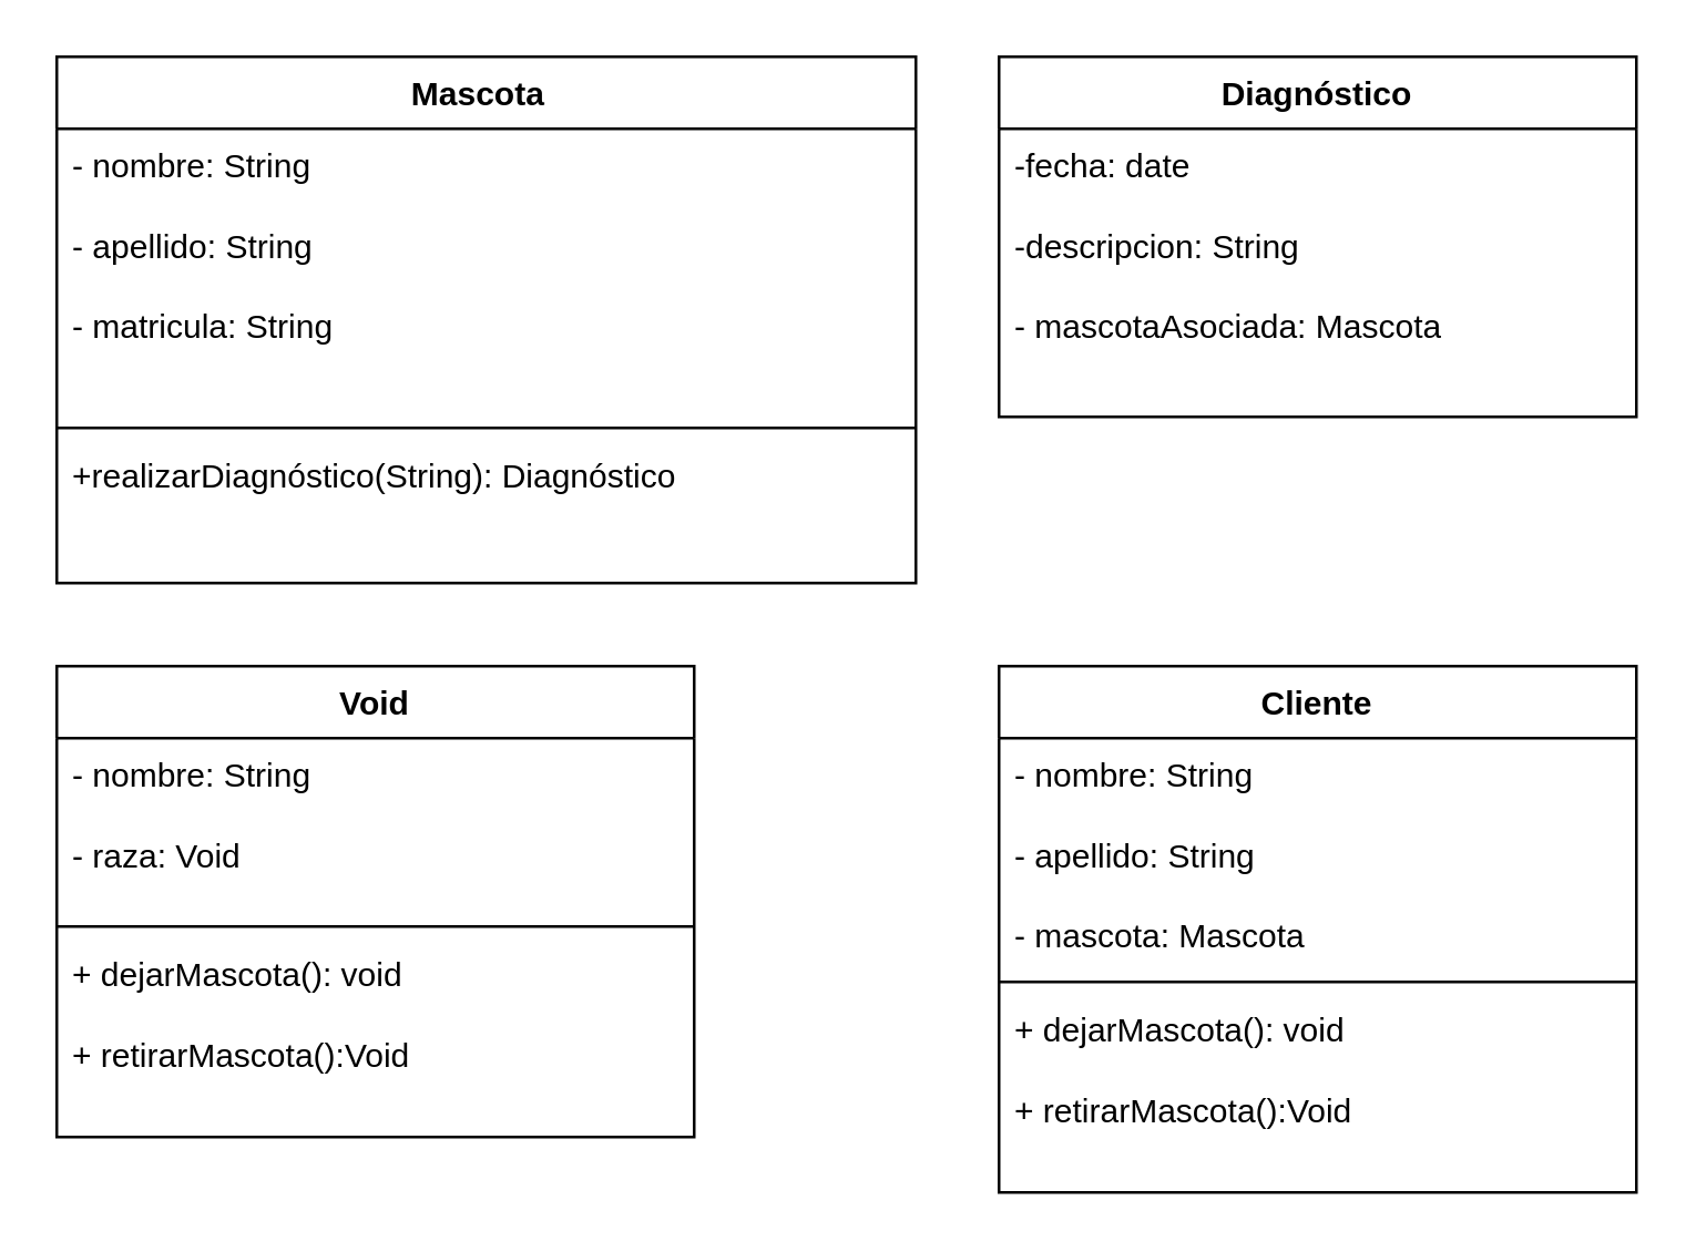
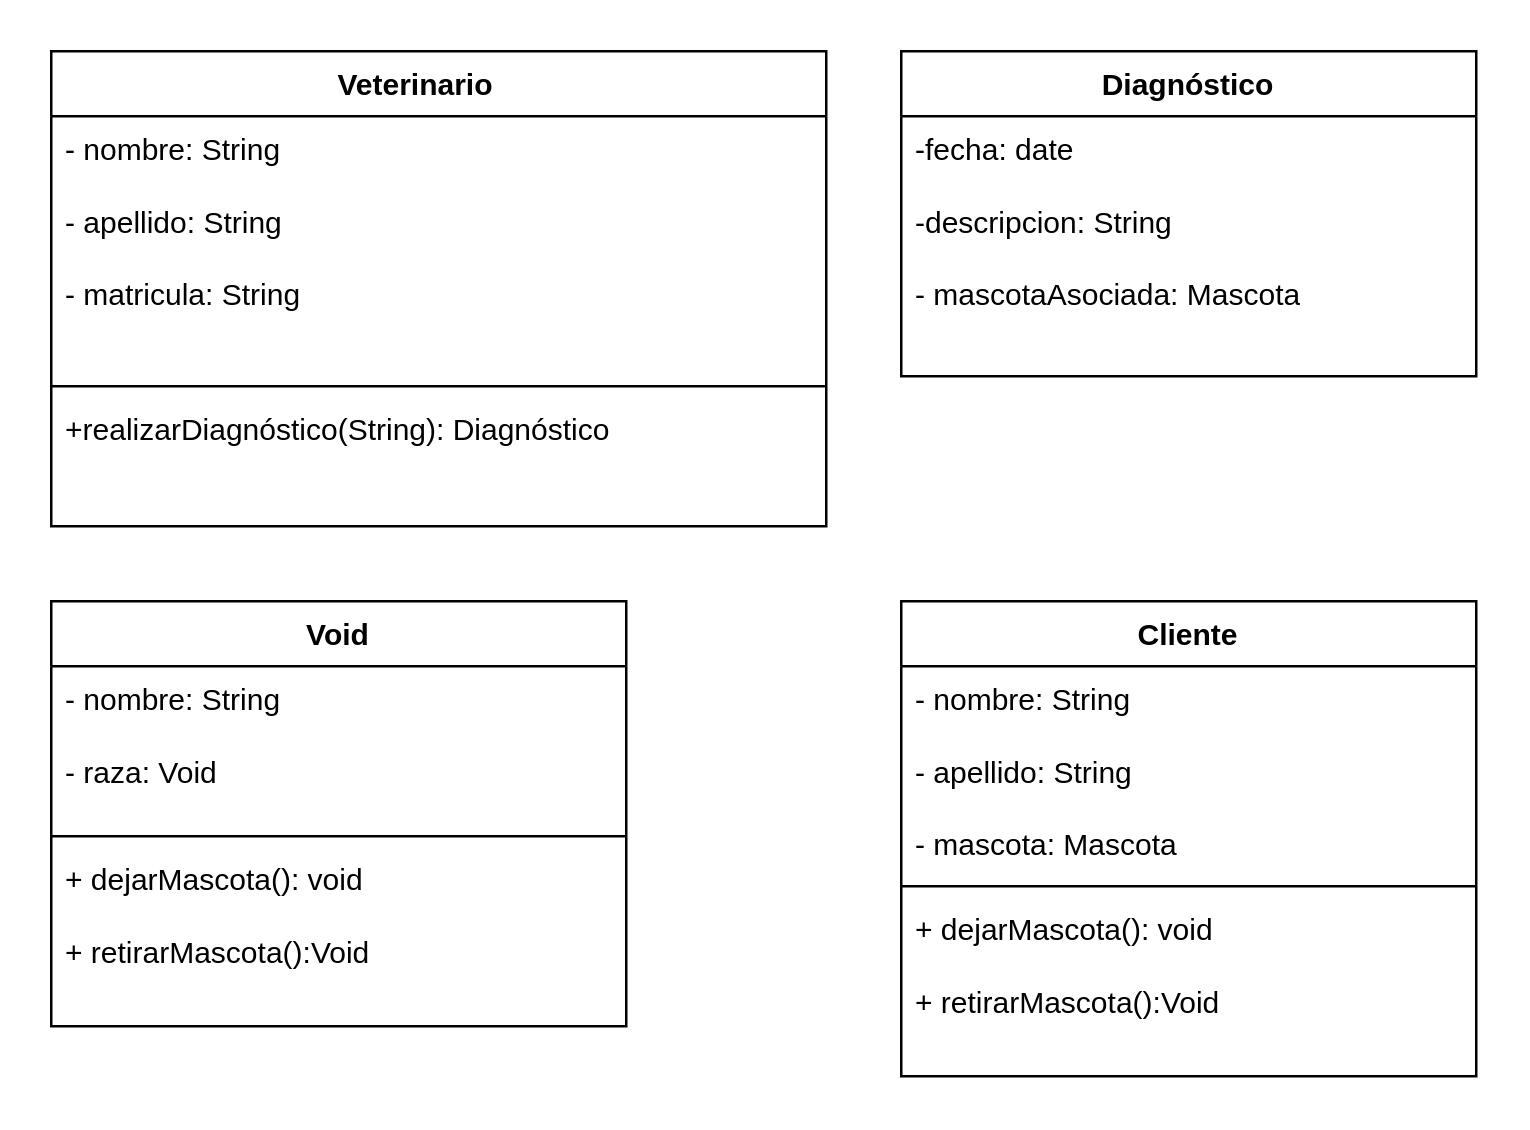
- <mxCell id="2" value="Mascota&lt;span style=&quot;white-space: pre;&quot;&gt;&#09;&lt;/span&gt;" style="swimlane;fontStyle=1;align=center;verticalAlign=top;childLayout=stackLayout;horizontal=1;startSize=26;horizontalStack=0;resizeParent=1;resizeParentMax=0;resizeLast=0;collapsible=1;marginBottom=0;whiteSpace=wrap;html=1;" vertex="1" parent="1"><mxGeometry x="20" y="20" width="310" height="190" as="geometry" /></mxCell>
+ <mxCell id="2" value="Veterinario&lt;span style=&quot;white-space: pre;&quot;&gt;&#09;&lt;/span&gt;" style="swimlane;fontStyle=1;align=center;verticalAlign=top;childLayout=stackLayout;horizontal=1;startSize=26;horizontalStack=0;resizeParent=1;resizeParentMax=0;resizeLast=0;collapsible=1;marginBottom=0;whiteSpace=wrap;html=1;" vertex="1" parent="1"><mxGeometry x="20" y="20" width="310" height="190" as="geometry" /></mxCell>
